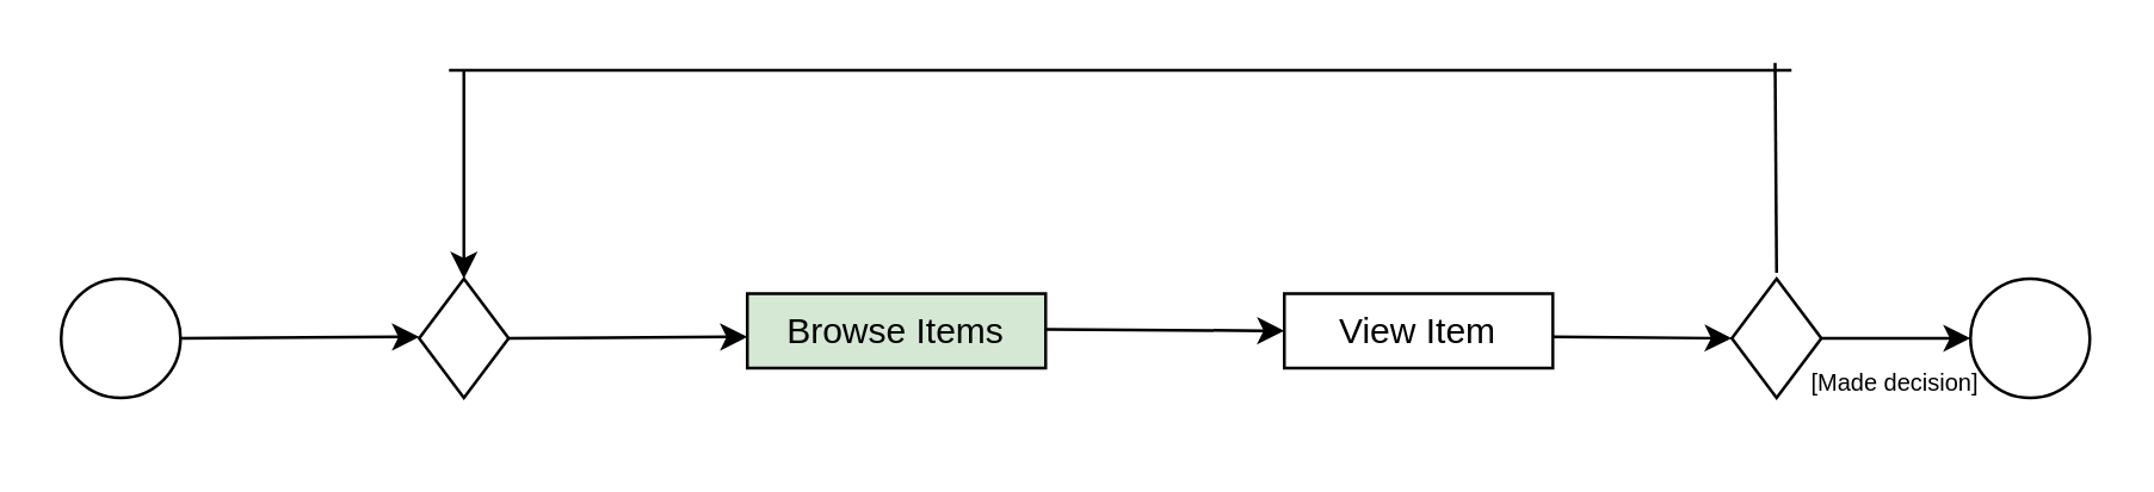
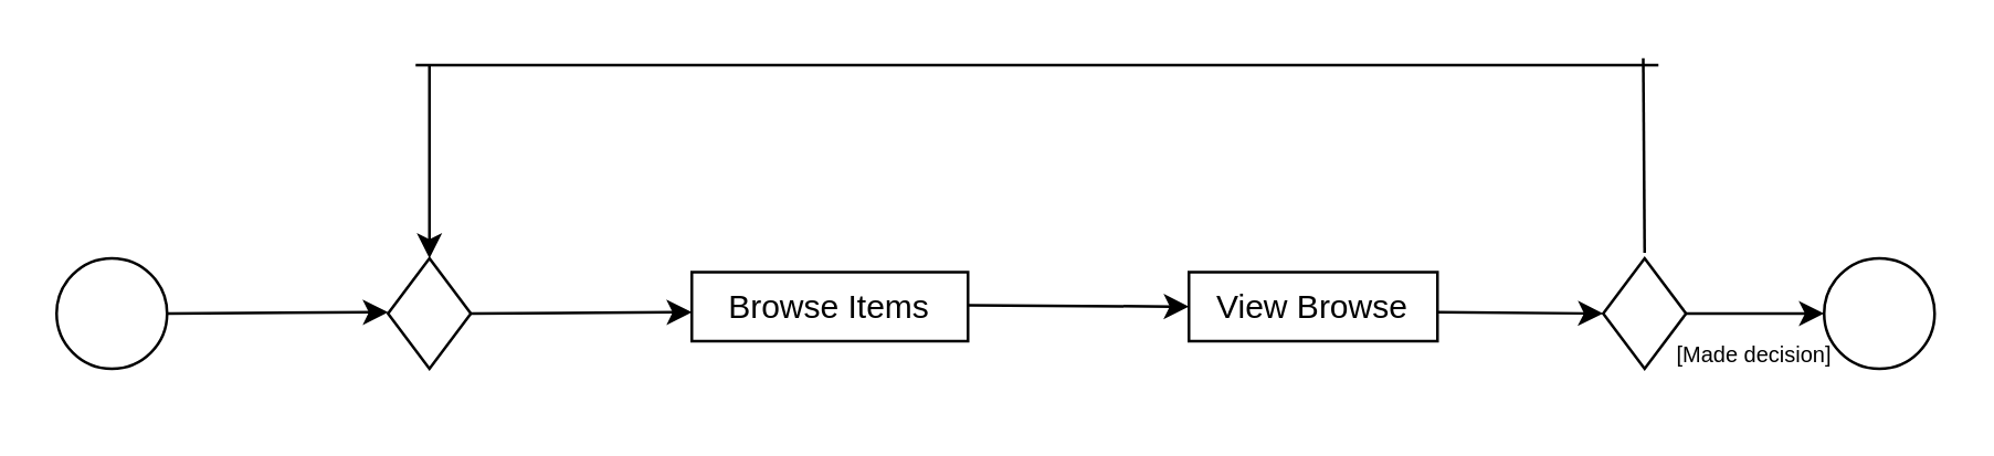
- <mxCell id="3" value="&lt;div&gt;Browse Items&lt;/div&gt;" style="rounded=0;whiteSpace=wrap;html=1;fillColor=#d5e8d4;" parent="1" vertex="1"><mxGeometry x="250" y="98" width="100" height="25" as="geometry" /></mxCell>
+ <mxCell id="3" value="&lt;div&gt;Browse Items&lt;/div&gt;" style="rounded=0;whiteSpace=wrap;html=1;" parent="1" vertex="1"><mxGeometry x="250" y="98" width="100" height="25" as="geometry" /></mxCell>
- <mxCell id="9" value="View Item" style="rounded=0;whiteSpace=wrap;html=1;" vertex="1" parent="1"><mxGeometry x="430" y="98" width="90" height="25" as="geometry" /></mxCell>
+ <mxCell id="9" value="View Browse" style="rounded=0;whiteSpace=wrap;html=1;" vertex="1" parent="1"><mxGeometry x="430" y="98" width="90" height="25" as="geometry" /></mxCell>
